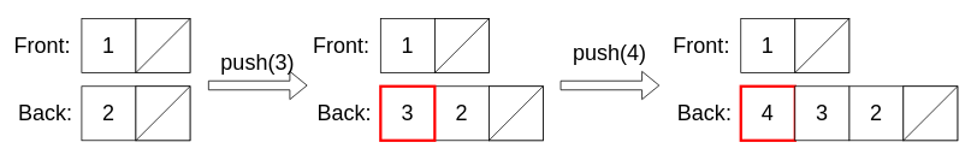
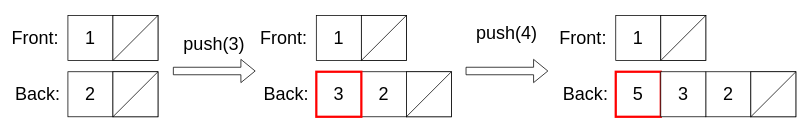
- <mxCell id="18" value="&lt;font style=&quot;font-size: 24px;&quot;&gt;push(4)&lt;/font&gt;" style="text;html=1;strokeColor=none;fillColor=none;align=center;verticalAlign=middle;whiteSpace=wrap;rounded=0;" parent="1" vertex="1"><mxGeometry x="630" y="44" width="90" height="30" as="geometry" /></mxCell>
+ <mxCell id="18" value="&lt;font style=&quot;font-size: 24px;&quot;&gt;push(4)&lt;/font&gt;" style="text;html=1;strokeColor=none;fillColor=none;align=center;verticalAlign=middle;whiteSpace=wrap;rounded=0;" parent="1" vertex="1"><mxGeometry x="630" y="29" width="90" height="30" as="geometry" /></mxCell>
- <mxCell id="9" value="&lt;font style=&quot;font-size: 24px;&quot;&gt;push(3)&lt;/font&gt;" style="text;html=1;strokeColor=none;fillColor=none;align=center;verticalAlign=middle;whiteSpace=wrap;rounded=0;" parent="1" vertex="1"><mxGeometry x="240" y="54" width="90" height="30" as="geometry" /></mxCell>
+ <mxCell id="9" value="&lt;font style=&quot;font-size: 24px;&quot;&gt;push(3)&lt;/font&gt;" style="text;html=1;strokeColor=none;fillColor=none;align=center;verticalAlign=middle;whiteSpace=wrap;rounded=0;" parent="1" vertex="1"><mxGeometry x="240" y="44" width="90" height="30" as="geometry" /></mxCell>
- <mxCell id="25" value="4" style="rounded=0;whiteSpace=wrap;html=1;fontSize=24;strokeColor=#FF0000;strokeWidth=3;" parent="1" vertex="1"><mxGeometry x="820" y="95" width="60" height="60" as="geometry" /></mxCell>
+ <mxCell id="25" value="5" style="rounded=0;whiteSpace=wrap;html=1;fontSize=24;strokeColor=#FF0000;strokeWidth=3;" parent="1" vertex="1"><mxGeometry x="820" y="95" width="60" height="60" as="geometry" /></mxCell>
